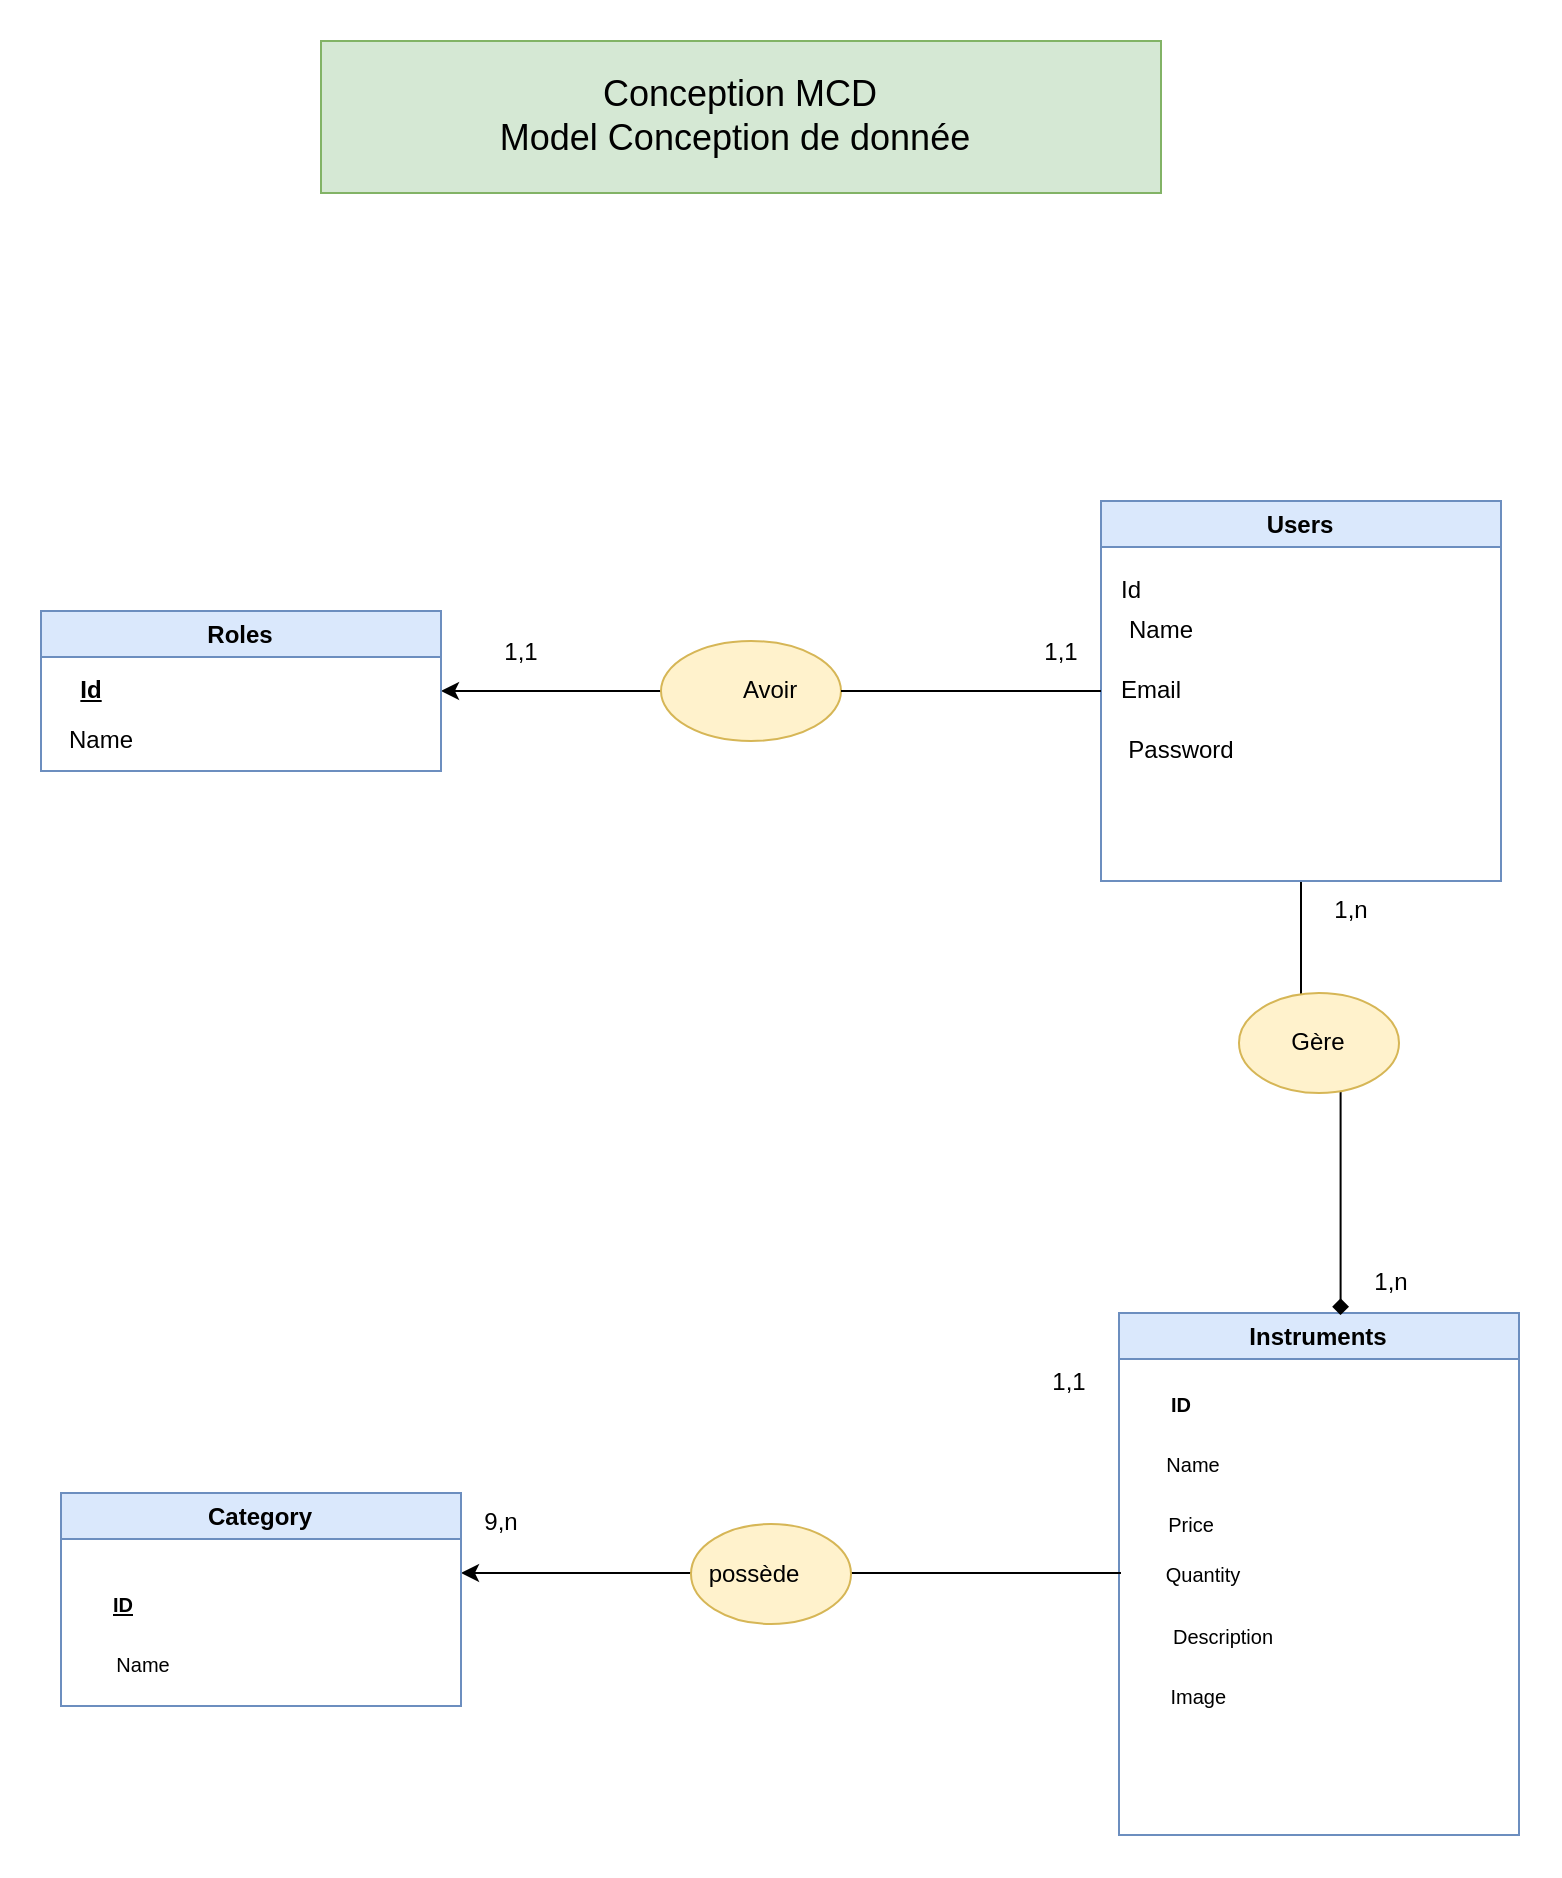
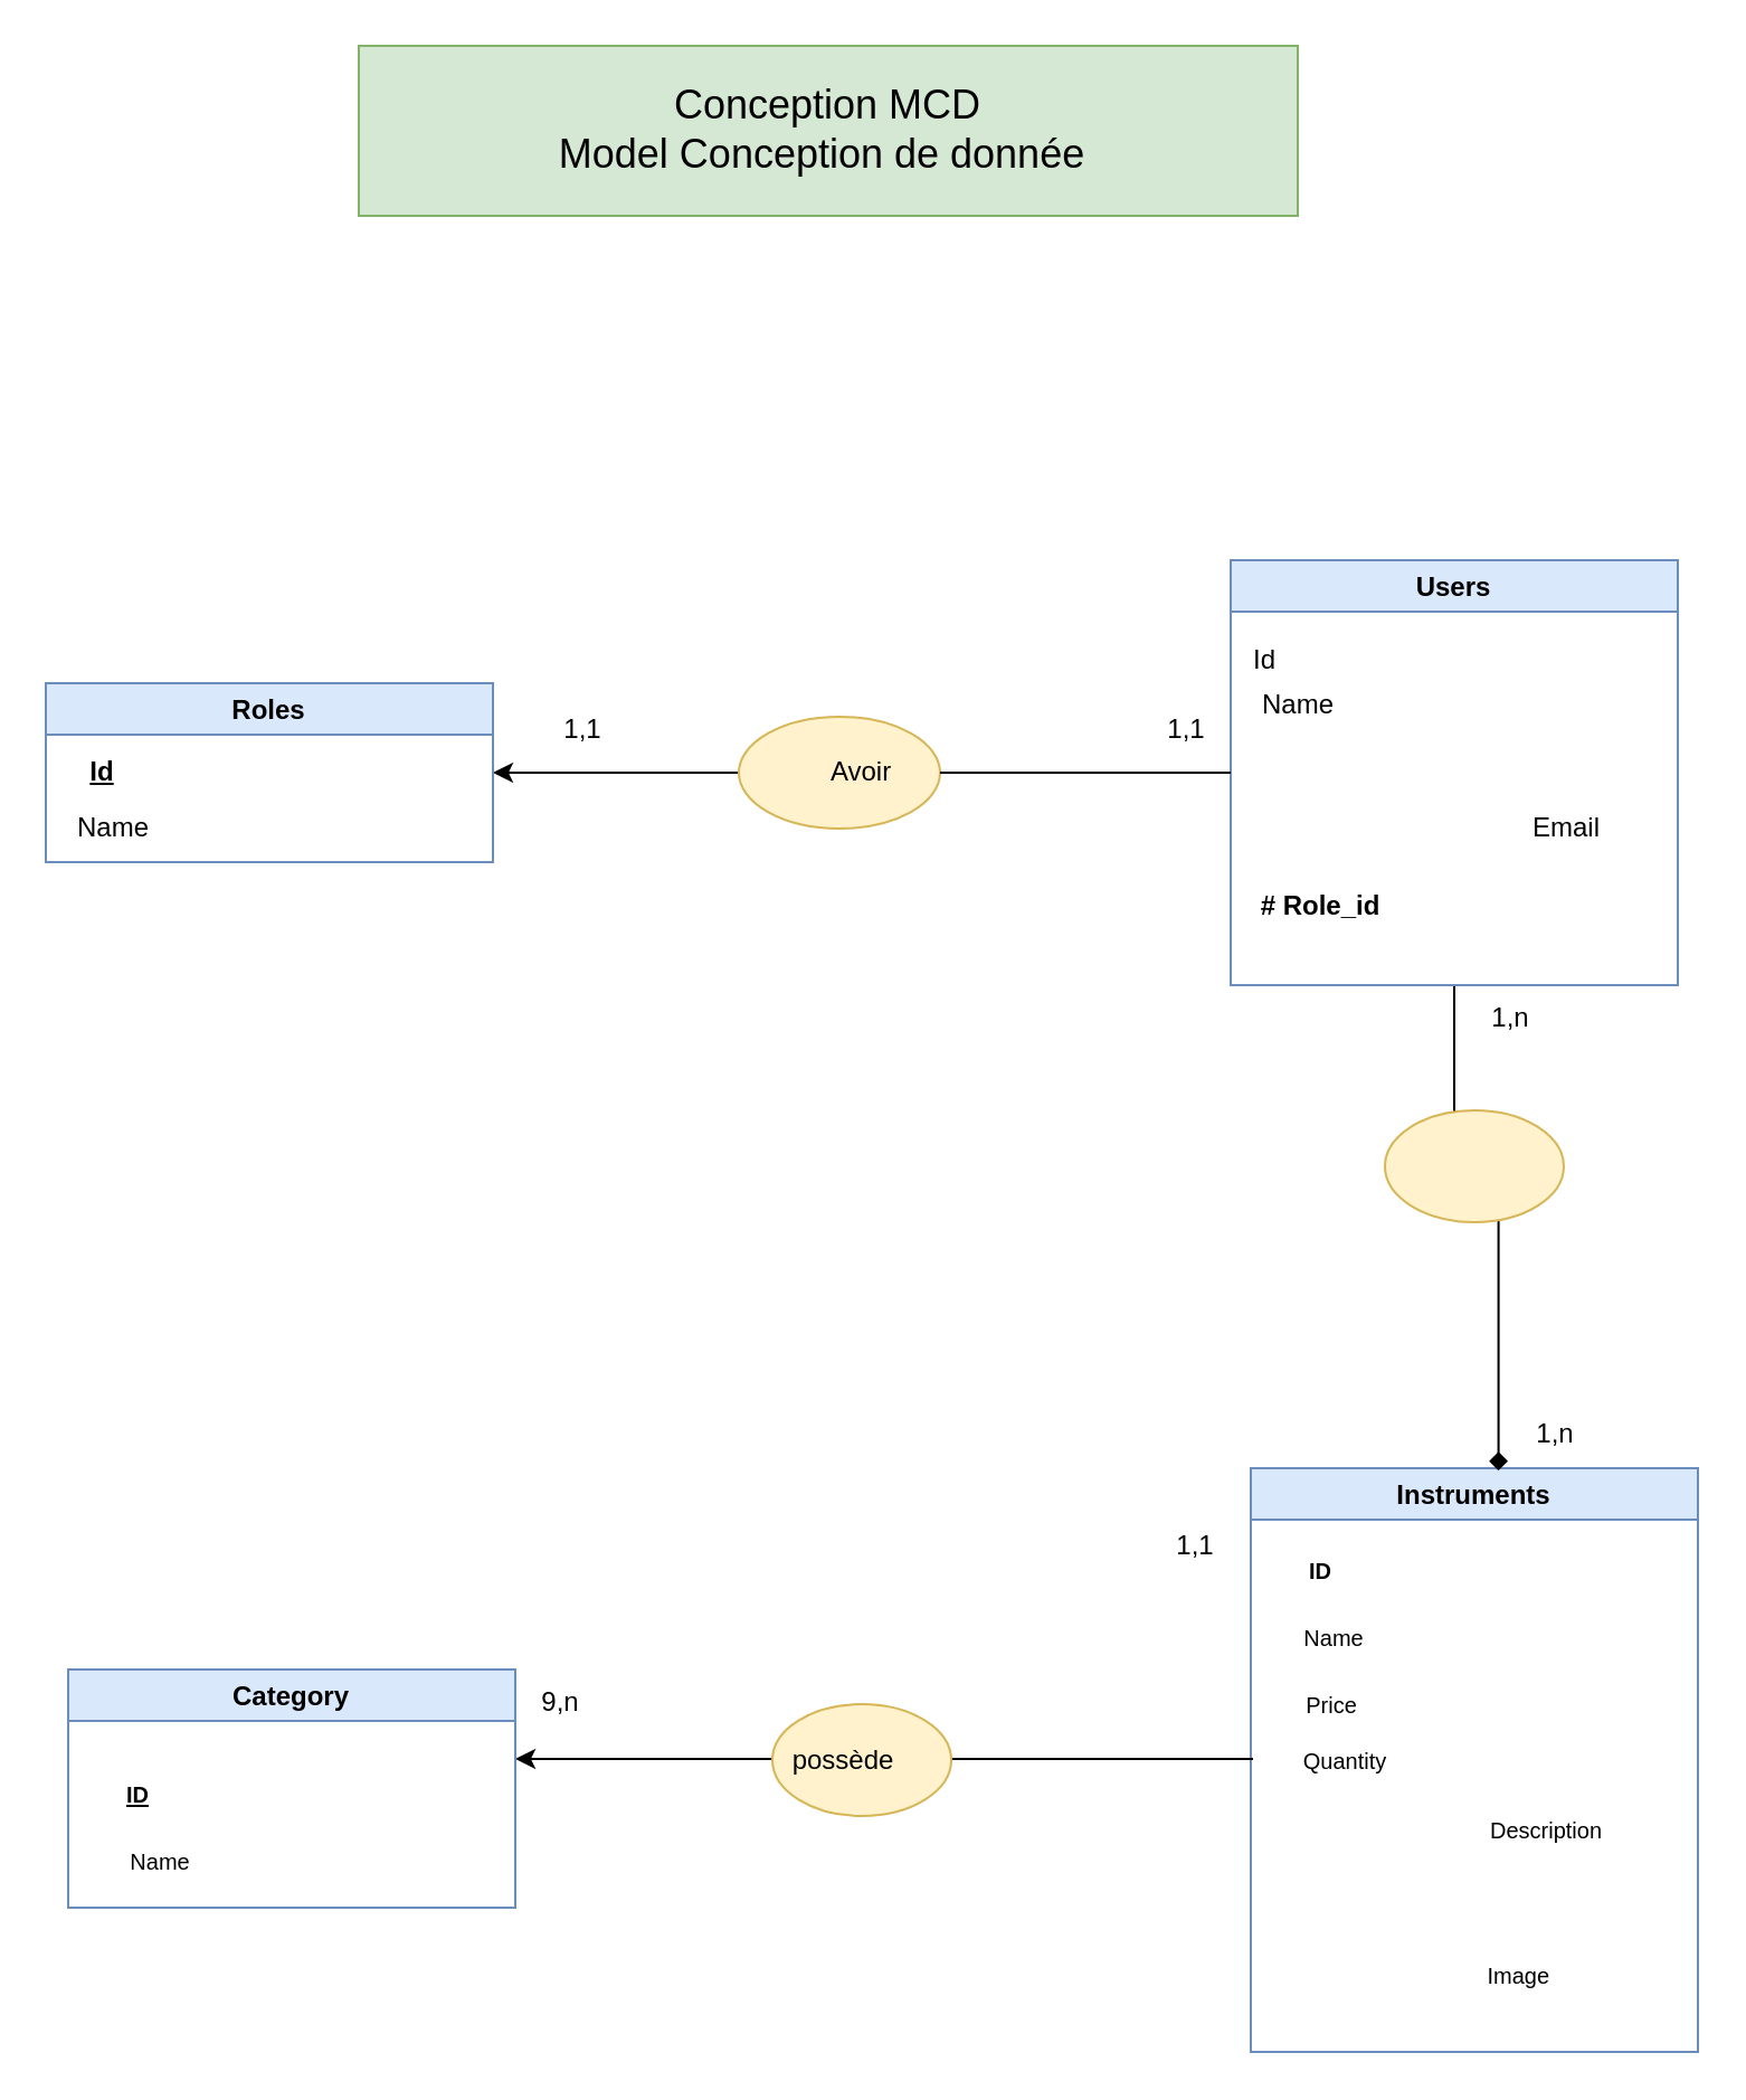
- <mxCell id="15" value="Email" style="text;html=1;align=center;verticalAlign=middle;resizable=0;points=[];autosize=1;strokeColor=none;fillColor=none;" parent="12" vertex="1"><mxGeometry y="80" width="50" height="30" as="geometry" /></mxCell>
+ <mxCell id="15" value="Email" style="text;html=1;align=center;verticalAlign=middle;resizable=0;points=[];autosize=1;strokeColor=none;fillColor=none;" parent="12" vertex="1"><mxGeometry x="125" y="105" width="50" height="30" as="geometry" /></mxCell>
- <mxCell id="16" value="Password" style="text;html=1;align=center;verticalAlign=middle;resizable=0;points=[];autosize=1;strokeColor=none;fillColor=none;" parent="12" vertex="1"><mxGeometry y="110" width="80" height="30" as="geometry" /></mxCell>
+ <mxCell id="17" value="&lt;b&gt;# Role_id&lt;/b&gt;" style="text;html=1;align=center;verticalAlign=middle;resizable=0;points=[];autosize=1;strokeColor=none;fillColor=none;" parent="12" vertex="1"><mxGeometry y="140" width="80" height="30" as="geometry" /></mxCell>
- <mxCell id="35" value="Gère" style="text;html=1;strokeColor=none;fillColor=none;align=center;verticalAlign=middle;whiteSpace=wrap;rounded=0;" vertex="1" parent="1"><mxGeometry x="629" y="506" width="60" height="30" as="geometry" /></mxCell>
- <mxCell id="6" value="Description" style="text;html=1;align=center;verticalAlign=middle;resizable=0;points=[];autosize=1;strokeColor=none;fillColor=none;fontSize=10;" parent="2" vertex="1"><mxGeometry x="17" y="147" width="70" height="30" as="geometry" /></mxCell>
+ <mxCell id="6" value="Description" style="text;html=1;align=center;verticalAlign=middle;resizable=0;points=[];autosize=1;strokeColor=none;fillColor=none;fontSize=10;" parent="2" vertex="1"><mxGeometry x="97" y="147" width="70" height="30" as="geometry" /></mxCell>
- <mxCell id="7" value="Image&amp;nbsp;" style="text;html=1;align=center;verticalAlign=middle;resizable=0;points=[];autosize=1;strokeColor=none;fillColor=none;fontSize=10;" parent="2" vertex="1"><mxGeometry x="16" y="177" width="50" height="30" as="geometry" /></mxCell>
+ <mxCell id="7" value="Image&amp;nbsp;" style="text;html=1;align=center;verticalAlign=middle;resizable=0;points=[];autosize=1;strokeColor=none;fillColor=none;fontSize=10;" parent="2" vertex="1"><mxGeometry x="96" y="212" width="50" height="30" as="geometry" /></mxCell>
